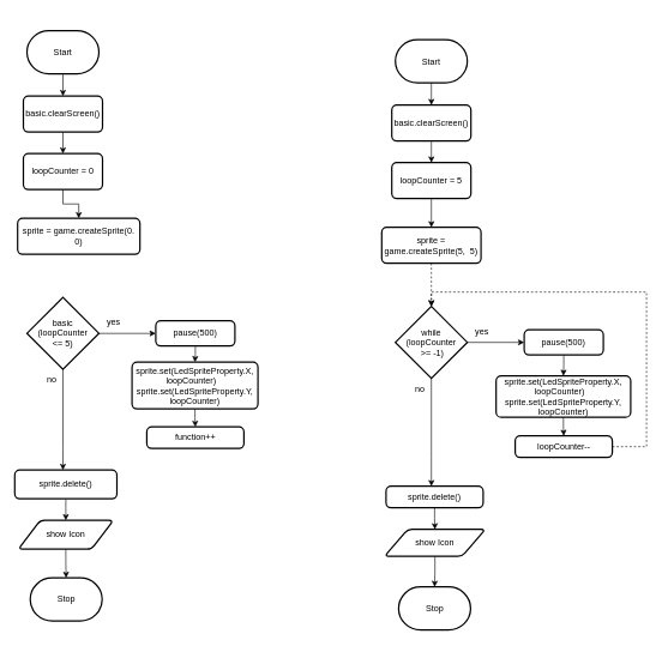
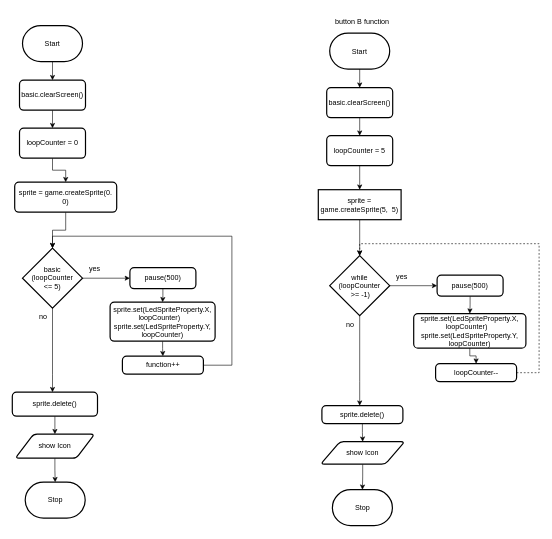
+ <mxCell id="29" value="button B function" style="text;html=1;align=center;verticalAlign=middle;resizable=0;points=[];autosize=1;strokeColor=none;fillColor=none;" parent="1" vertex="1"><mxGeometry x="548" y="20.5" width="110" height="30" as="geometry" /></mxCell>
- <mxCell id="35" value="sprite = game.createSprite(5,&amp;nbsp; 5)" style="rounded=1;whiteSpace=wrap;html=1;absoluteArcSize=1;arcSize=14;strokeWidth=2;" parent="1" vertex="1"><mxGeometry x="530" y="315.5" width="138" height="50" as="geometry" /></mxCell>
+ <mxCell id="35" value="sprite = game.createSprite(5,&amp;nbsp; 5)" style="whiteSpace=wrap;html=1;absoluteArcSize=1;arcSize=14;strokeWidth=2;rounded=0;" parent="1" vertex="1"><mxGeometry x="530" y="315.5" width="138" height="50" as="geometry" /></mxCell>
+ <mxCell id="9" value="" style="edgeStyle=orthogonalEdgeStyle;html=1;rounded=0;" parent="1" source="10" target="13" edge="1"><mxGeometry relative="1" as="geometry" /></mxCell>
- <mxCell id="34" value="" style="edgeStyle=orthogonalEdgeStyle;html=1;rounded=0;dashed=1;" parent="1" source="35" target="38" edge="1"><mxGeometry relative="1" as="geometry" /></mxCell>
+ <mxCell id="34" value="" style="edgeStyle=orthogonalEdgeStyle;html=1;rounded=0;" parent="1" source="35" target="38" edge="1"><mxGeometry relative="1" as="geometry" /></mxCell>
+ <mxCell id="18" style="edgeStyle=orthogonalEdgeStyle;rounded=0;html=1;entryX=0.5;entryY=0;entryDx=0;entryDy=0;entryPerimeter=0;" parent="1" source="19" target="13" edge="1"><mxGeometry relative="1" as="geometry"><Array as="points"><mxPoint x="386" y="608" /><mxPoint x="386" y="393" /><mxPoint x="87" y="393" /></Array></mxGeometry></mxCell>
- <mxCell id="44" value="loopCounter--" style="rounded=1;whiteSpace=wrap;html=1;absoluteArcSize=1;arcSize=14;strokeWidth=2;" parent="1" vertex="1"><mxGeometry x="715.5" y="605.5" width="135" height="30" as="geometry" /></mxCell>
+ <mxCell id="44" value="loopCounter--" style="rounded=1;whiteSpace=wrap;html=1;absoluteArcSize=1;arcSize=14;strokeWidth=2;" parent="1" vertex="1"><mxGeometry x="725.5" y="605.5" width="135" height="30" as="geometry" /></mxCell>
